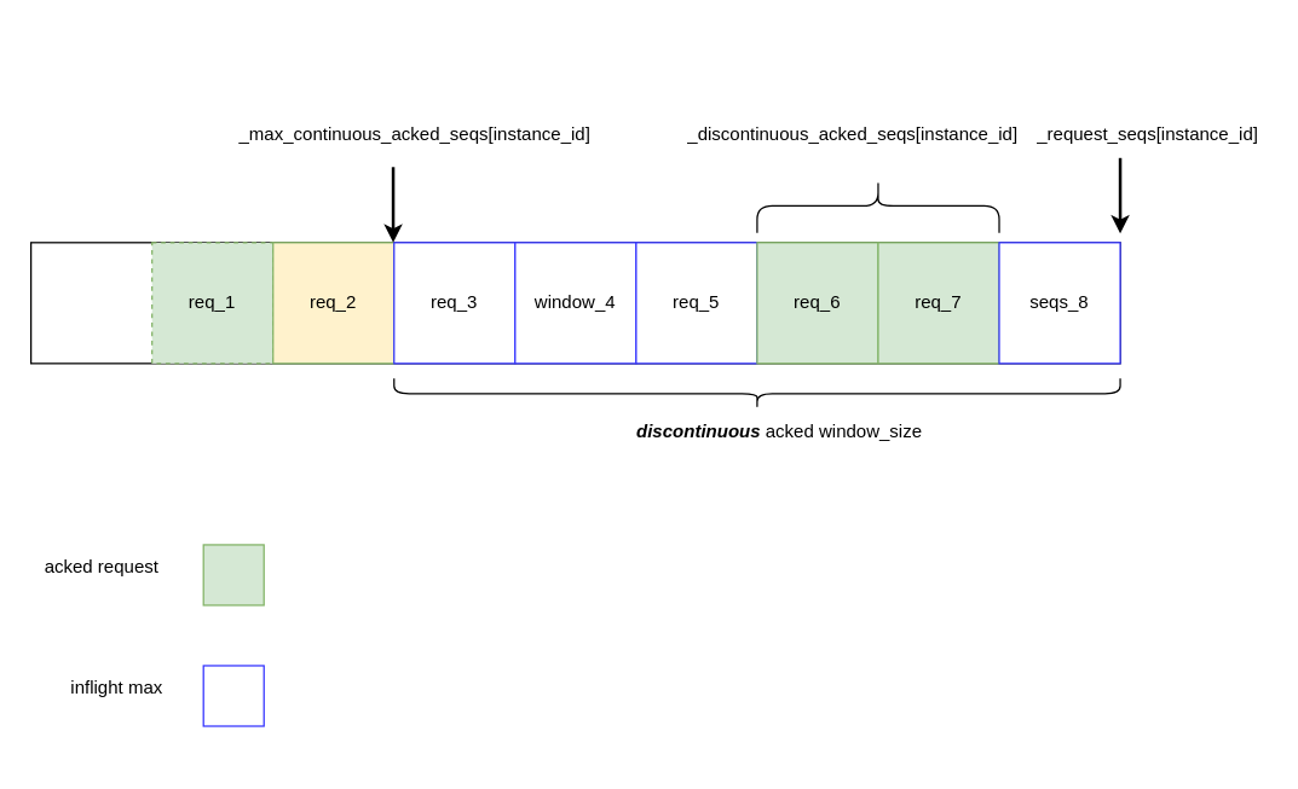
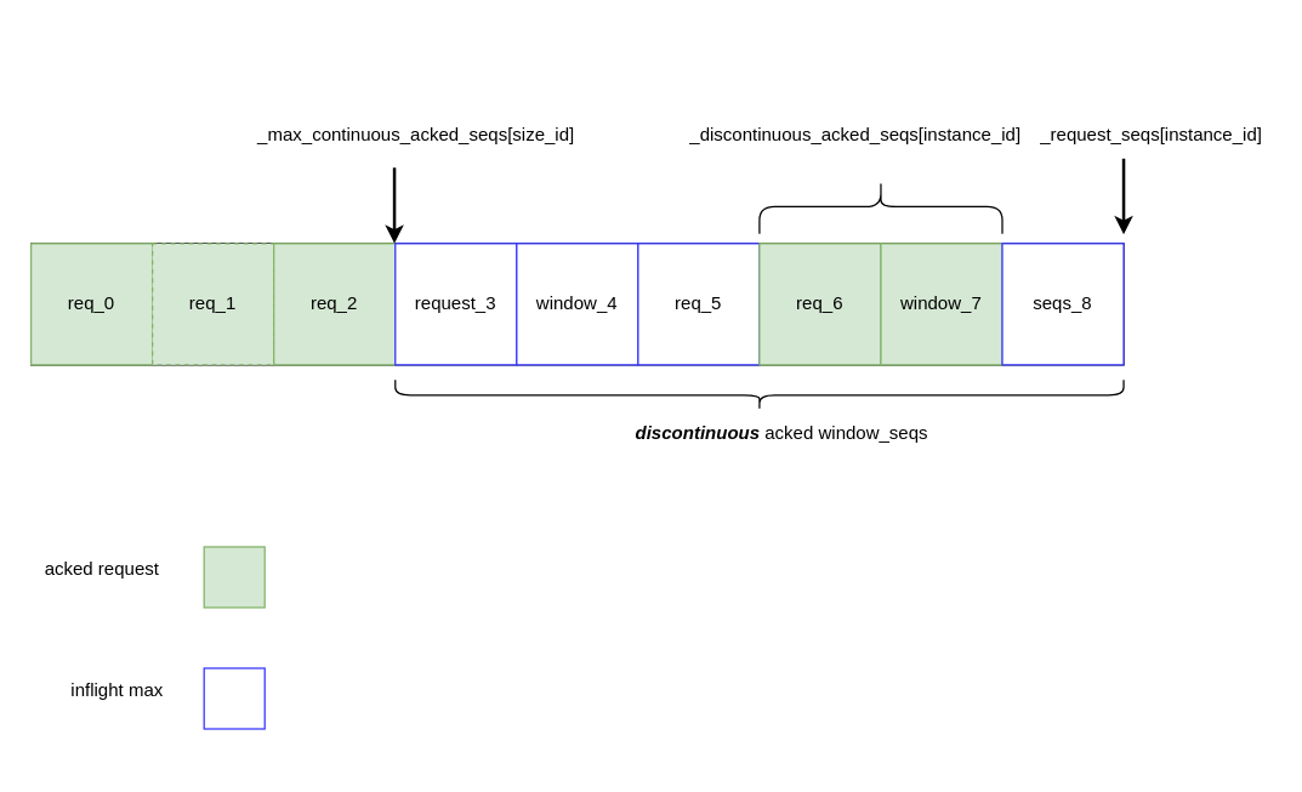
- <mxCell id="13" value="_max_continuous_acked_seqs[instance_id]" style="text;html=1;strokeColor=none;fillColor=none;align=center;verticalAlign=middle;whiteSpace=wrap;rounded=0;" vertex="1" parent="1"><mxGeometry x="154" y="74" width="240" height="30" as="geometry" /></mxCell>
+ <mxCell id="13" value="_max_continuous_acked_seqs[size_id]" style="text;html=1;strokeColor=none;fillColor=none;align=center;verticalAlign=middle;whiteSpace=wrap;rounded=0;" vertex="1" parent="1"><mxGeometry x="154" y="74" width="240" height="30" as="geometry" /></mxCell>
+ <mxCell id="3" value="req_0" style="whiteSpace=wrap;html=1;aspect=fixed;fillColor=#d5e8d4;strokeColor=#82b366;" vertex="1" parent="1"><mxGeometry x="20" y="160" width="80" height="80" as="geometry" /></mxCell>
- <mxCell id="5" value="req_2" style="whiteSpace=wrap;html=1;aspect=fixed;fillColor=#fff2cc;strokeColor=#82b366;" vertex="1" parent="1"><mxGeometry x="180" y="160" width="80" height="80" as="geometry" /></mxCell>
+ <mxCell id="5" value="req_2" style="whiteSpace=wrap;html=1;aspect=fixed;fillColor=#d5e8d4;strokeColor=#82b366;" vertex="1" parent="1"><mxGeometry x="180" y="160" width="80" height="80" as="geometry" /></mxCell>
- <mxCell id="6" value="req_3" style="whiteSpace=wrap;html=1;aspect=fixed;strokeColor=#3333FF;" vertex="1" parent="1"><mxGeometry x="260" y="160" width="80" height="80" as="geometry" /></mxCell>
+ <mxCell id="6" value="request_3" style="whiteSpace=wrap;html=1;aspect=fixed;strokeColor=#3333FF;" vertex="1" parent="1"><mxGeometry x="260" y="160" width="80" height="80" as="geometry" /></mxCell>
- <mxCell id="10" value="req_7" style="whiteSpace=wrap;html=1;aspect=fixed;fillColor=#d5e8d4;strokeColor=#82b366;" vertex="1" parent="1"><mxGeometry x="580" y="160" width="80" height="80" as="geometry" /></mxCell>
+ <mxCell id="10" value="window_7" style="whiteSpace=wrap;html=1;aspect=fixed;fillColor=#d5e8d4;strokeColor=#82b366;" vertex="1" parent="1"><mxGeometry x="580" y="160" width="80" height="80" as="geometry" /></mxCell>
- <mxCell id="16" value="&lt;i&gt;&lt;b&gt;discontinuous&lt;/b&gt;&lt;/i&gt; acked window_size" style="text;html=1;strokeColor=none;fillColor=none;align=center;verticalAlign=middle;whiteSpace=wrap;rounded=0;" vertex="1" parent="1"><mxGeometry x="394" y="270" width="241.5" height="30" as="geometry" /></mxCell>
+ <mxCell id="16" value="&lt;i&gt;&lt;b&gt;discontinuous&lt;/b&gt;&lt;/i&gt; acked window_seqs" style="text;html=1;strokeColor=none;fillColor=none;align=center;verticalAlign=middle;whiteSpace=wrap;rounded=0;" vertex="1" parent="1"><mxGeometry x="394" y="270" width="241.5" height="30" as="geometry" /></mxCell>
